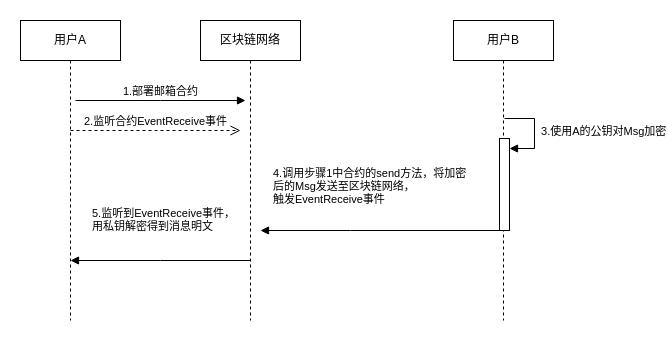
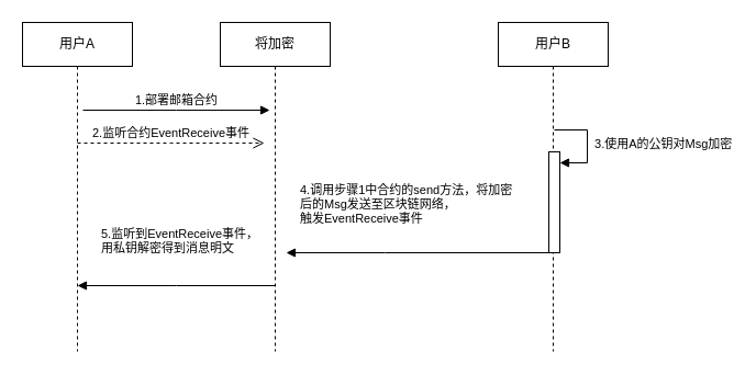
- <mxCell id="3" value="区块链网络" style="shape=umlLifeline;perimeter=lifelinePerimeter;whiteSpace=wrap;html=1;container=0;dropTarget=0;collapsible=0;recursiveResize=0;outlineConnect=0;portConstraint=eastwest;newEdgeStyle={&quot;edgeStyle&quot;:&quot;elbowEdgeStyle&quot;,&quot;elbow&quot;:&quot;vertical&quot;,&quot;curved&quot;:0,&quot;rounded&quot;:0};" parent="1" vertex="1"><mxGeometry x="200" y="20" width="100" height="300" as="geometry" /></mxCell>
+ <mxCell id="3" value="将加密" style="shape=umlLifeline;perimeter=lifelinePerimeter;whiteSpace=wrap;html=1;container=0;dropTarget=0;collapsible=0;recursiveResize=0;outlineConnect=0;portConstraint=eastwest;newEdgeStyle={&quot;edgeStyle&quot;:&quot;elbowEdgeStyle&quot;,&quot;elbow&quot;:&quot;vertical&quot;,&quot;curved&quot;:0,&quot;rounded&quot;:0};" parent="1" vertex="1"><mxGeometry x="200" y="20" width="100" height="300" as="geometry" /></mxCell>
